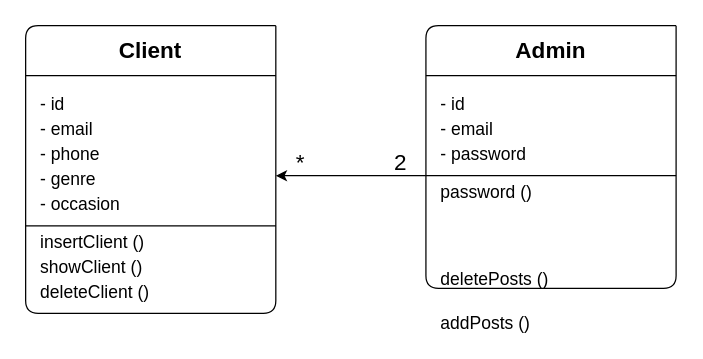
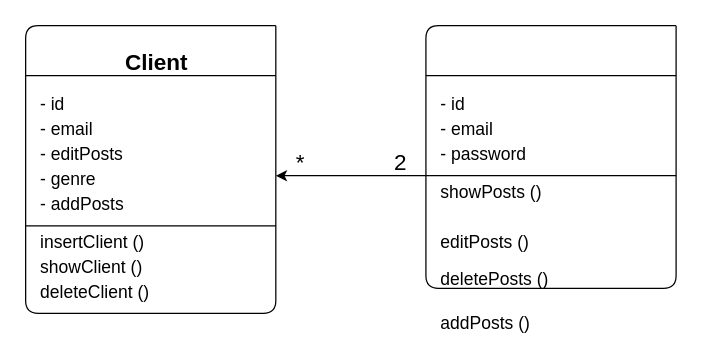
- <mxCell id="4" value="&lt;font style=&quot;font-size: 18px&quot;&gt;&lt;b&gt;Client&lt;/b&gt;&lt;/font&gt;" style="text;html=1;strokeColor=none;fillColor=none;align=center;verticalAlign=middle;whiteSpace=wrap;rounded=0;" vertex="1" parent="1"><mxGeometry x="80" y="30" width="80" height="20" as="geometry" /></mxCell>
+ <mxCell id="4" value="&lt;font style=&quot;font-size: 18px&quot;&gt;&lt;b&gt;Client&lt;/b&gt;&lt;/font&gt;" style="text;html=1;strokeColor=none;fillColor=none;align=center;verticalAlign=middle;whiteSpace=wrap;rounded=0;" vertex="1" parent="1"><mxGeometry x="85" y="40" width="80" height="20" as="geometry" /></mxCell>
- <mxCell id="16" value="&lt;font style=&quot;font-size: 18px&quot;&gt;&lt;b&gt;Admin&lt;/b&gt;&lt;/font&gt;" style="text;html=1;strokeColor=none;fillColor=none;align=center;verticalAlign=middle;whiteSpace=wrap;rounded=0;" vertex="1" parent="1"><mxGeometry x="400" y="30" width="80" height="20" as="geometry" /></mxCell>
- <mxCell id="7" value="&lt;span style=&quot;font-size: 14px ; font-weight: 400&quot;&gt;- phone&lt;/span&gt;" style="text;strokeColor=none;fillColor=none;html=1;fontSize=24;fontStyle=1;verticalAlign=middle;align=left;" vertex="1" parent="1"><mxGeometry x="30" y="110" width="180" height="20" as="geometry" /></mxCell>
+ <mxCell id="7" value="&lt;span style=&quot;font-size: 14px ; font-weight: 400&quot;&gt;- editPosts&lt;/span&gt;" style="text;strokeColor=none;fillColor=none;html=1;fontSize=24;fontStyle=1;verticalAlign=middle;align=left;" vertex="1" parent="1"><mxGeometry x="30" y="110" width="180" height="20" as="geometry" /></mxCell>
- <mxCell id="21" value="&lt;span style=&quot;font-size: 14px ; font-weight: 400&quot;&gt;password ()&lt;br&gt;&lt;/span&gt;" style="text;strokeColor=none;fillColor=none;html=1;fontSize=24;fontStyle=1;verticalAlign=middle;align=left;" vertex="1" parent="1"><mxGeometry x="350" y="140" width="180" height="20" as="geometry" /></mxCell>
+ <mxCell id="21" value="&lt;span style=&quot;font-size: 14px ; font-weight: 400&quot;&gt;showPosts ()&lt;br&gt;&lt;/span&gt;" style="text;strokeColor=none;fillColor=none;html=1;fontSize=24;fontStyle=1;verticalAlign=middle;align=left;" vertex="1" parent="1"><mxGeometry x="350" y="140" width="180" height="20" as="geometry" /></mxCell>
- <mxCell id="9" value="&lt;span style=&quot;font-size: 14px ; font-weight: 400&quot;&gt;- occasion&lt;/span&gt;" style="text;strokeColor=none;fillColor=none;html=1;fontSize=24;fontStyle=1;verticalAlign=middle;align=left;" vertex="1" parent="1"><mxGeometry x="30" y="150" width="180" height="20" as="geometry" /></mxCell>
+ <mxCell id="9" value="&lt;span style=&quot;font-size: 14px ; font-weight: 400&quot;&gt;- addPosts&lt;/span&gt;" style="text;strokeColor=none;fillColor=none;html=1;fontSize=24;fontStyle=1;verticalAlign=middle;align=left;" vertex="1" parent="1"><mxGeometry x="30" y="150" width="180" height="20" as="geometry" /></mxCell>
+ <mxCell id="26" value="&lt;span style=&quot;font-size: 14px ; font-weight: 400&quot;&gt;editPosts ()&lt;br&gt;&lt;/span&gt;" style="text;strokeColor=none;fillColor=none;html=1;fontSize=24;fontStyle=1;verticalAlign=middle;align=left;" vertex="1" parent="1"><mxGeometry x="350" y="180" width="180" height="20" as="geometry" /></mxCell>
